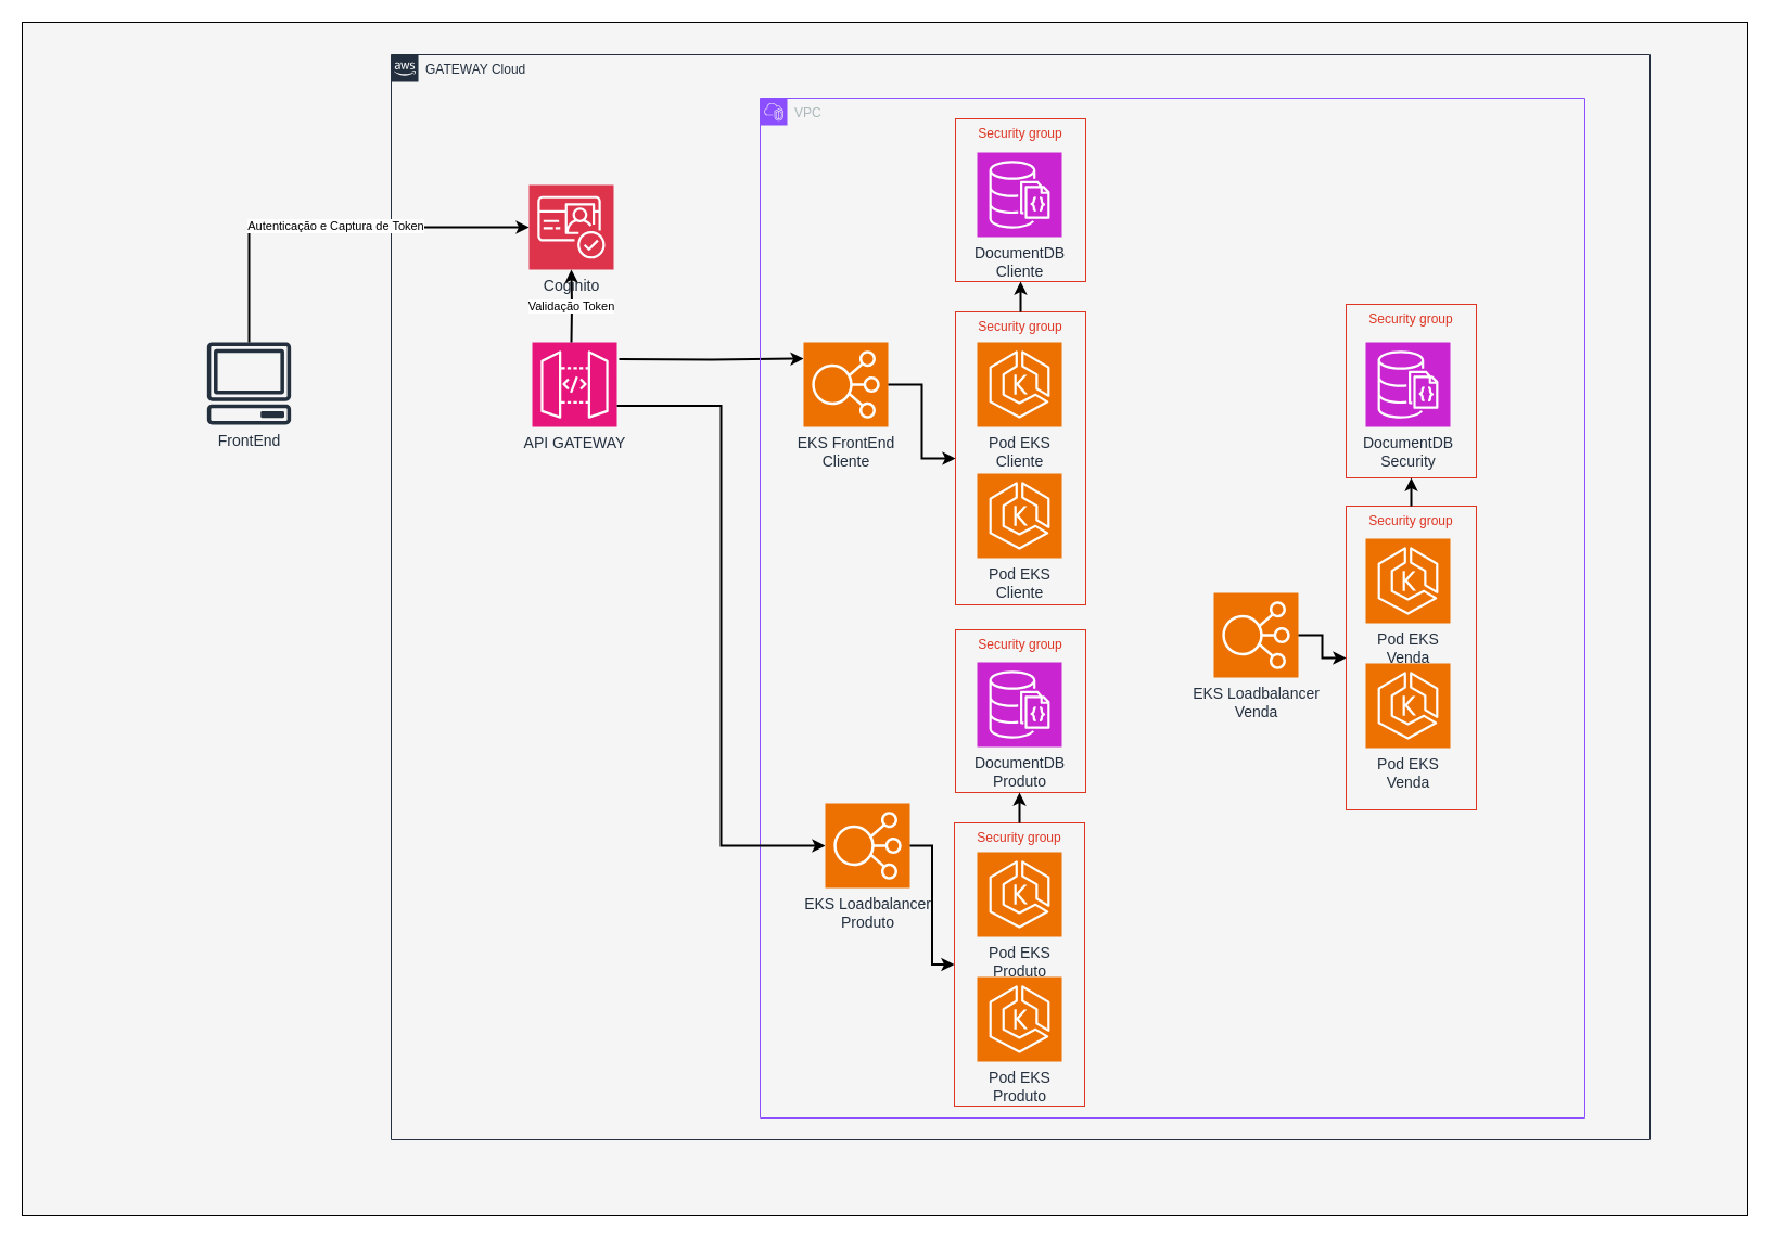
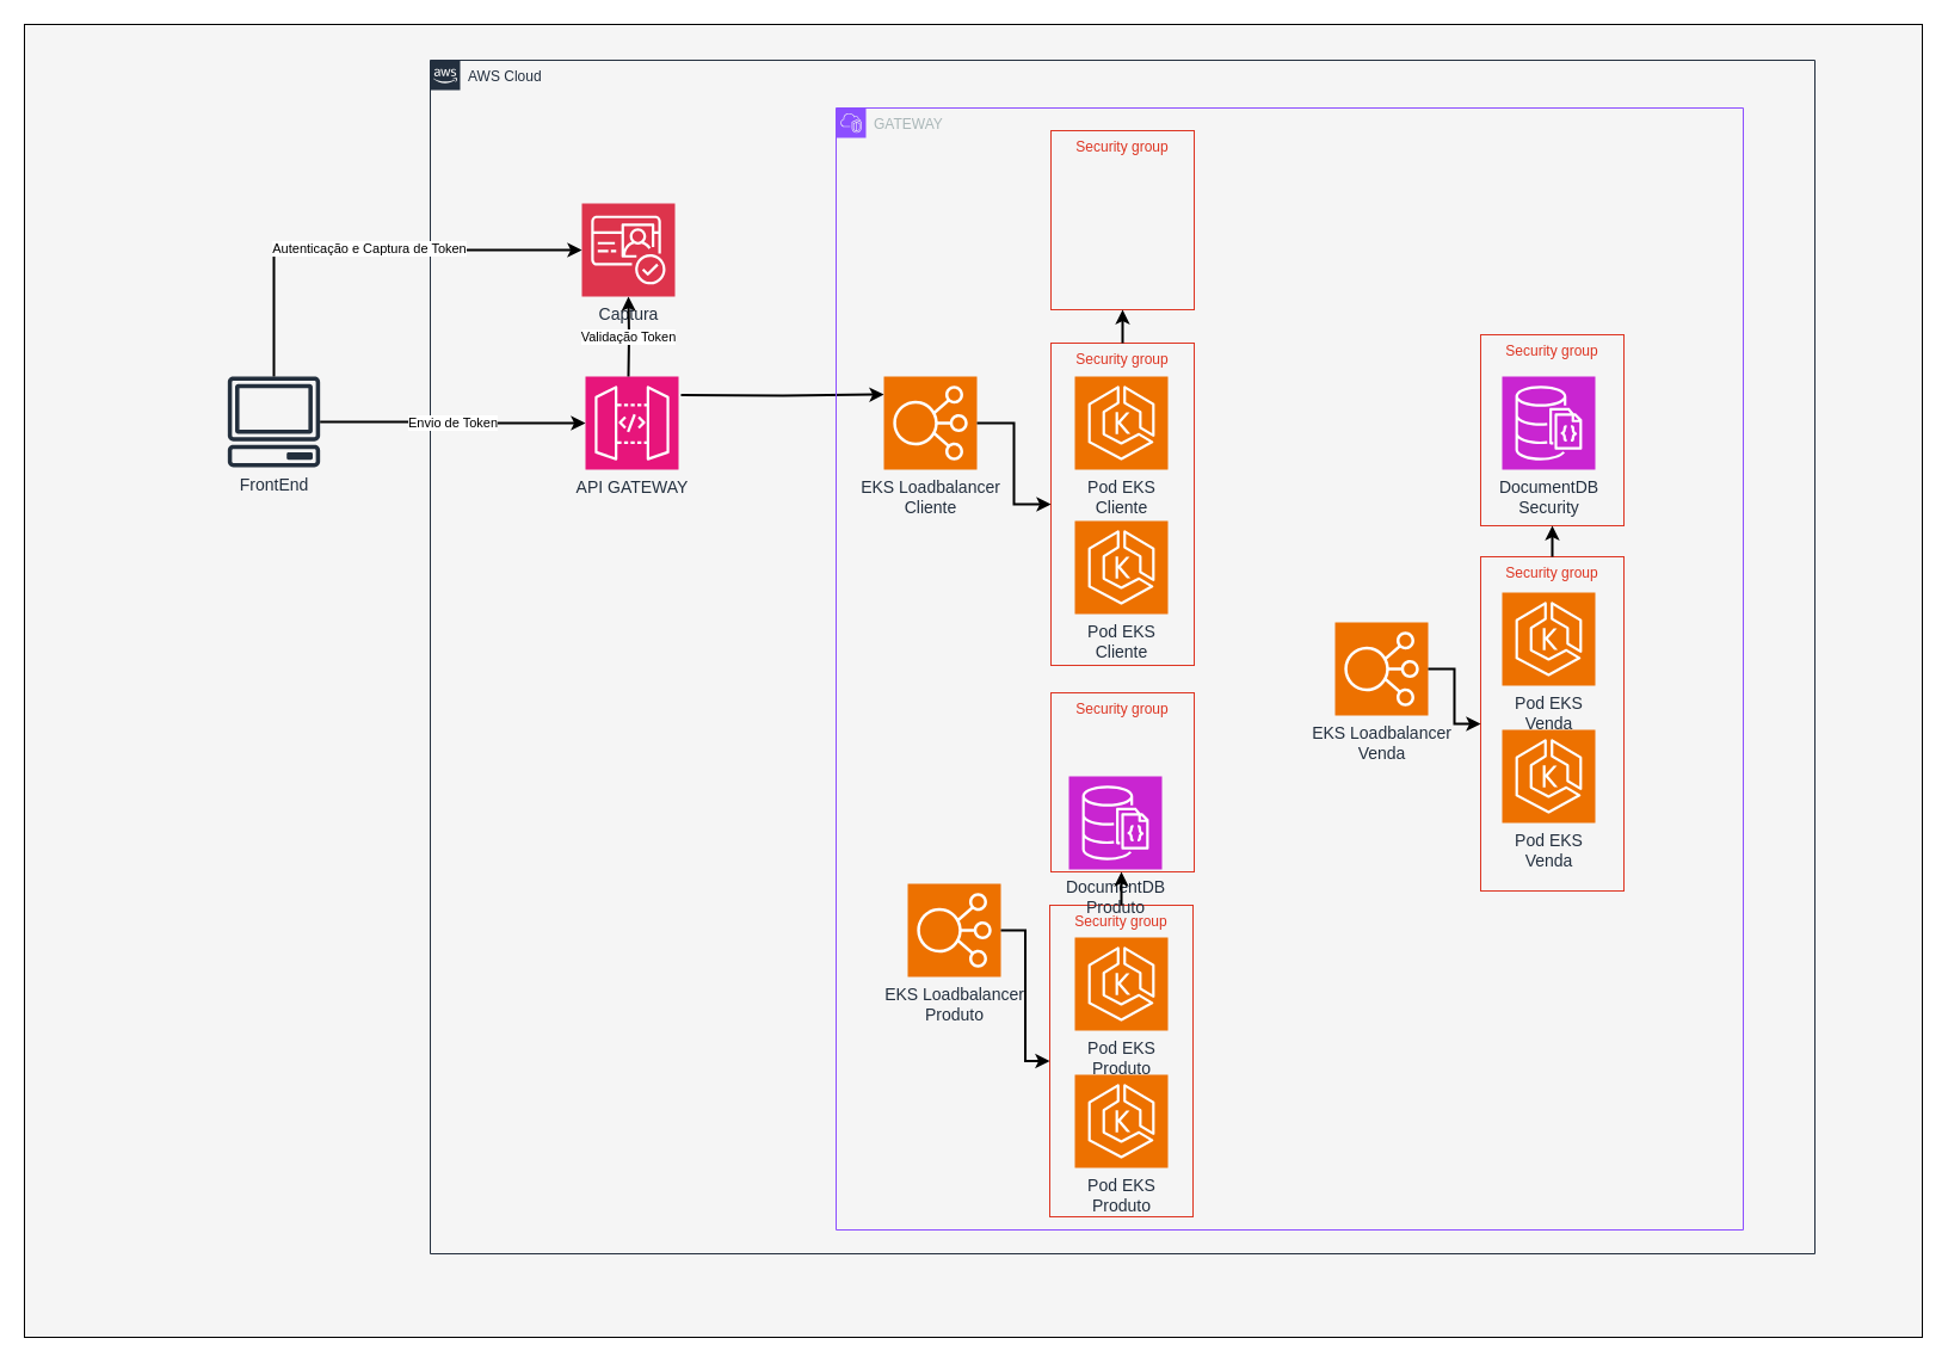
- <mxCell id="3" value="GATEWAY Cloud" style="points=[[0,0],[0.25,0],[0.5,0],[0.75,0],[1,0],[1,0.25],[1,0.5],[1,0.75],[1,1],[0.75,1],[0.5,1],[0.25,1],[0,1],[0,0.75],[0,0.5],[0,0.25]];outlineConnect=0;gradientColor=none;html=1;whiteSpace=wrap;fontSize=12;fontStyle=0;container=1;pointerEvents=0;collapsible=0;recursiveResize=0;shape=mxgraph.aws4.group;grIcon=mxgraph.aws4.group_aws_cloud_alt;strokeColor=#232F3E;fillColor=none;verticalAlign=top;align=left;spacingLeft=30;fontColor=#232F3E;dashed=0;" parent="1" vertex="1"><mxGeometry x="360" y="50" width="1160" height="1000" as="geometry" /></mxCell>
+ <mxCell id="3" value="AWS Cloud" style="points=[[0,0],[0.25,0],[0.5,0],[0.75,0],[1,0],[1,0.25],[1,0.5],[1,0.75],[1,1],[0.75,1],[0.5,1],[0.25,1],[0,1],[0,0.75],[0,0.5],[0,0.25]];outlineConnect=0;gradientColor=none;html=1;whiteSpace=wrap;fontSize=12;fontStyle=0;container=1;pointerEvents=0;collapsible=0;recursiveResize=0;shape=mxgraph.aws4.group;grIcon=mxgraph.aws4.group_aws_cloud_alt;strokeColor=#232F3E;fillColor=none;verticalAlign=top;align=left;spacingLeft=30;fontColor=#232F3E;dashed=0;" parent="1" vertex="1"><mxGeometry x="360" y="50" width="1160" height="1000" as="geometry" /></mxCell>
- <mxCell id="12" value="VPC" style="points=[[0,0],[0.25,0],[0.5,0],[0.75,0],[1,0],[1,0.25],[1,0.5],[1,0.75],[1,1],[0.75,1],[0.5,1],[0.25,1],[0,1],[0,0.75],[0,0.5],[0,0.25]];outlineConnect=0;gradientColor=none;html=1;whiteSpace=wrap;fontSize=12;fontStyle=0;container=1;pointerEvents=0;collapsible=0;recursiveResize=0;shape=mxgraph.aws4.group;grIcon=mxgraph.aws4.group_vpc2;strokeColor=#8C4FFF;fillColor=none;verticalAlign=top;align=left;spacingLeft=30;fontColor=#AAB7B8;dashed=0;" parent="1" vertex="1"><mxGeometry x="700" y="90" width="760" height="940" as="geometry" /></mxCell>
+ <mxCell id="12" value="GATEWAY" style="points=[[0,0],[0.25,0],[0.5,0],[0.75,0],[1,0],[1,0.25],[1,0.5],[1,0.75],[1,1],[0.75,1],[0.5,1],[0.25,1],[0,1],[0,0.75],[0,0.5],[0,0.25]];outlineConnect=0;gradientColor=none;html=1;whiteSpace=wrap;fontSize=12;fontStyle=0;container=1;pointerEvents=0;collapsible=0;recursiveResize=0;shape=mxgraph.aws4.group;grIcon=mxgraph.aws4.group_vpc2;strokeColor=#8C4FFF;fillColor=none;verticalAlign=top;align=left;spacingLeft=30;fontColor=#AAB7B8;dashed=0;" parent="1" vertex="1"><mxGeometry x="700" y="90" width="760" height="940" as="geometry" /></mxCell>
- <mxCell id="9" value="&lt;font style=&quot;font-size: 14px;&quot;&gt;DocumentDB&lt;/font&gt;&lt;div&gt;&lt;font style=&quot;font-size: 14px;&quot;&gt;Cliente&lt;br&gt;&lt;/font&gt;&lt;/div&gt;" style="sketch=0;points=[[0,0,0],[0.25,0,0],[0.5,0,0],[0.75,0,0],[1,0,0],[0,1,0],[0.25,1,0],[0.5,1,0],[0.75,1,0],[1,1,0],[0,0.25,0],[0,0.5,0],[0,0.75,0],[1,0.25,0],[1,0.5,0],[1,0.75,0]];outlineConnect=0;fontColor=#232F3E;fillColor=#C925D1;strokeColor=#ffffff;dashed=0;verticalLabelPosition=bottom;verticalAlign=top;align=center;html=1;fontSize=12;fontStyle=0;aspect=fixed;shape=mxgraph.aws4.resourceIcon;resIcon=mxgraph.aws4.documentdb_with_mongodb_compatibility;" parent="1" vertex="1"><mxGeometry x="900" y="140" width="78" height="78" as="geometry" /></mxCell>
- <mxCell id="10" value="&lt;font style=&quot;font-size: 14px;&quot;&gt;Coginito&lt;/font&gt;" style="sketch=0;points=[[0,0,0],[0.25,0,0],[0.5,0,0],[0.75,0,0],[1,0,0],[0,1,0],[0.25,1,0],[0.5,1,0],[0.75,1,0],[1,1,0],[0,0.25,0],[0,0.5,0],[0,0.75,0],[1,0.25,0],[1,0.5,0],[1,0.75,0]];outlineConnect=0;fontColor=#232F3E;fillColor=#DD344C;strokeColor=#ffffff;dashed=0;verticalLabelPosition=bottom;verticalAlign=top;align=center;html=1;fontSize=12;fontStyle=0;aspect=fixed;shape=mxgraph.aws4.resourceIcon;resIcon=mxgraph.aws4.cognito;" parent="1" vertex="1"><mxGeometry x="487" y="170" width="78" height="78" as="geometry" /></mxCell>
+ <mxCell id="10" value="&lt;font style=&quot;font-size: 14px;&quot;&gt;Captura&lt;/font&gt;" style="sketch=0;points=[[0,0,0],[0.25,0,0],[0.5,0,0],[0.75,0,0],[1,0,0],[0,1,0],[0.25,1,0],[0.5,1,0],[0.75,1,0],[1,1,0],[0,0.25,0],[0,0.5,0],[0,0.75,0],[1,0.25,0],[1,0.5,0],[1,0.75,0]];outlineConnect=0;fontColor=#232F3E;fillColor=#DD344C;strokeColor=#ffffff;dashed=0;verticalLabelPosition=bottom;verticalAlign=top;align=center;html=1;fontSize=12;fontStyle=0;aspect=fixed;shape=mxgraph.aws4.resourceIcon;resIcon=mxgraph.aws4.cognito;" parent="1" vertex="1"><mxGeometry x="487" y="170" width="78" height="78" as="geometry" /></mxCell>
+ <mxCell id="21" value="Envio de Token" style="edgeStyle=orthogonalEdgeStyle;rounded=0;orthogonalLoop=1;jettySize=auto;html=1;entryX=0;entryY=0.5;entryDx=0;entryDy=0;entryPerimeter=0;strokeColor=#000000;strokeWidth=2;" parent="1" source="11" target="5" edge="1"><mxGeometry relative="1" as="geometry"><mxPoint x="420" y="354" as="targetPoint" /></mxGeometry></mxCell>
- <mxCell id="6" value="&lt;font style=&quot;font-size: 14px;&quot;&gt;EKS FrontEnd&lt;/font&gt;&lt;div&gt;&lt;span style=&quot;font-size: 14px;&quot;&gt;Cliente&lt;/span&gt;&lt;/div&gt;" style="sketch=0;points=[[0,0,0],[0.25,0,0],[0.5,0,0],[0.75,0,0],[1,0,0],[0,1,0],[0.25,1,0],[0.5,1,0],[0.75,1,0],[1,1,0],[0,0.25,0],[0,0.5,0],[0,0.75,0],[1,0.25,0],[1,0.5,0],[1,0.75,0]];outlineConnect=0;fontColor=#232F3E;fillColor=#ED7100;strokeColor=#ffffff;dashed=0;verticalLabelPosition=bottom;verticalAlign=top;align=center;html=1;fontSize=12;fontStyle=0;aspect=fixed;shape=mxgraph.aws4.resourceIcon;resIcon=mxgraph.aws4.elastic_load_balancing;" parent="3" vertex="1"><mxGeometry x="380" y="265" width="78" height="78" as="geometry" /></mxCell>
+ <mxCell id="6" value="&lt;font style=&quot;font-size: 14px;&quot;&gt;EKS Loadbalancer&lt;/font&gt;&lt;div&gt;&lt;span style=&quot;font-size: 14px;&quot;&gt;Cliente&lt;/span&gt;&lt;/div&gt;" style="sketch=0;points=[[0,0,0],[0.25,0,0],[0.5,0,0],[0.75,0,0],[1,0,0],[0,1,0],[0.25,1,0],[0.5,1,0],[0.75,1,0],[1,1,0],[0,0.25,0],[0,0.5,0],[0,0.75,0],[1,0.25,0],[1,0.5,0],[1,0.75,0]];outlineConnect=0;fontColor=#232F3E;fillColor=#ED7100;strokeColor=#ffffff;dashed=0;verticalLabelPosition=bottom;verticalAlign=top;align=center;html=1;fontSize=12;fontStyle=0;aspect=fixed;shape=mxgraph.aws4.resourceIcon;resIcon=mxgraph.aws4.elastic_load_balancing;" parent="3" vertex="1"><mxGeometry x="380" y="265" width="78" height="78" as="geometry" /></mxCell>
- <mxCell id="34" style="edgeStyle=orthogonalEdgeStyle;rounded=0;orthogonalLoop=1;jettySize=auto;html=1;strokeWidth=2;strokeColor=#000000;exitX=1;exitY=0.75;exitDx=0;exitDy=0;exitPerimeter=0;entryX=0;entryY=0.5;entryDx=0;entryDy=0;entryPerimeter=0;" parent="1" source="5" target="33" edge="1"><mxGeometry relative="1" as="geometry"><mxPoint x="578" y="364" as="sourcePoint" /><mxPoint x="750" y="364" as="targetPoint" /></mxGeometry></mxCell>
- <mxCell id="32" value="&lt;font style=&quot;font-size: 14px;&quot;&gt;EKS Loadbalancer&lt;/font&gt;&lt;div&gt;&lt;span style=&quot;font-size: 14px;&quot;&gt;Venda&lt;/span&gt;&lt;/div&gt;" style="sketch=0;points=[[0,0,0],[0.25,0,0],[0.5,0,0],[0.75,0,0],[1,0,0],[0,1,0],[0.25,1,0],[0.5,1,0],[0.75,1,0],[1,1,0],[0,0.25,0],[0,0.5,0],[0,0.75,0],[1,0.25,0],[1,0.5,0],[1,0.75,0]];outlineConnect=0;fontColor=#232F3E;fillColor=#ED7100;strokeColor=#ffffff;dashed=0;verticalLabelPosition=bottom;verticalAlign=top;align=center;html=1;fontSize=12;fontStyle=0;aspect=fixed;shape=mxgraph.aws4.resourceIcon;resIcon=mxgraph.aws4.elastic_load_balancing;" parent="1" vertex="1"><mxGeometry x="1118" y="546" width="78" height="78" as="geometry" /></mxCell>
+ <mxCell id="32" value="&lt;font style=&quot;font-size: 14px;&quot;&gt;EKS Loadbalancer&lt;/font&gt;&lt;div&gt;&lt;span style=&quot;font-size: 14px;&quot;&gt;Venda&lt;/span&gt;&lt;/div&gt;" style="sketch=0;points=[[0,0,0],[0.25,0,0],[0.5,0,0],[0.75,0,0],[1,0,0],[0,1,0],[0.25,1,0],[0.5,1,0],[0.75,1,0],[1,1,0],[0,0.25,0],[0,0.5,0],[0,0.75,0],[1,0.25,0],[1,0.5,0],[1,0.75,0]];outlineConnect=0;fontColor=#232F3E;fillColor=#ED7100;strokeColor=#ffffff;dashed=0;verticalLabelPosition=bottom;verticalAlign=top;align=center;html=1;fontSize=12;fontStyle=0;aspect=fixed;shape=mxgraph.aws4.resourceIcon;resIcon=mxgraph.aws4.elastic_load_balancing;" parent="1" vertex="1"><mxGeometry x="1118" y="521" width="78" height="78" as="geometry" /></mxCell>
- <mxCell id="28" value="&lt;font style=&quot;font-size: 14px;&quot;&gt;DocumentDB&lt;/font&gt;&lt;div&gt;&lt;span style=&quot;font-size: 14px;&quot;&gt;Produto&lt;/span&gt;&lt;/div&gt;" style="sketch=0;points=[[0,0,0],[0.25,0,0],[0.5,0,0],[0.75,0,0],[1,0,0],[0,1,0],[0.25,1,0],[0.5,1,0],[0.75,1,0],[1,1,0],[0,0.25,0],[0,0.5,0],[0,0.75,0],[1,0.25,0],[1,0.5,0],[1,0.75,0]];outlineConnect=0;fontColor=#232F3E;fillColor=#C925D1;strokeColor=#ffffff;dashed=0;verticalLabelPosition=bottom;verticalAlign=top;align=center;html=1;fontSize=12;fontStyle=0;aspect=fixed;shape=mxgraph.aws4.resourceIcon;resIcon=mxgraph.aws4.documentdb_with_mongodb_compatibility;" parent="1" vertex="1"><mxGeometry x="900" y="610" width="78" height="78" as="geometry" /></mxCell>
+ <mxCell id="28" value="&lt;font style=&quot;font-size: 14px;&quot;&gt;DocumentDB&lt;/font&gt;&lt;div&gt;&lt;span style=&quot;font-size: 14px;&quot;&gt;Produto&lt;/span&gt;&lt;/div&gt;" style="sketch=0;points=[[0,0,0],[0.25,0,0],[0.5,0,0],[0.75,0,0],[1,0,0],[0,1,0],[0.25,1,0],[0.5,1,0],[0.75,1,0],[1,1,0],[0,0.25,0],[0,0.5,0],[0,0.75,0],[1,0.25,0],[1,0.5,0],[1,0.75,0]];outlineConnect=0;fontColor=#232F3E;fillColor=#C925D1;strokeColor=#ffffff;dashed=0;verticalLabelPosition=bottom;verticalAlign=top;align=center;html=1;fontSize=12;fontStyle=0;aspect=fixed;shape=mxgraph.aws4.resourceIcon;resIcon=mxgraph.aws4.documentdb_with_mongodb_compatibility;" parent="1" vertex="1"><mxGeometry x="895" y="650" width="78" height="78" as="geometry" /></mxCell>
